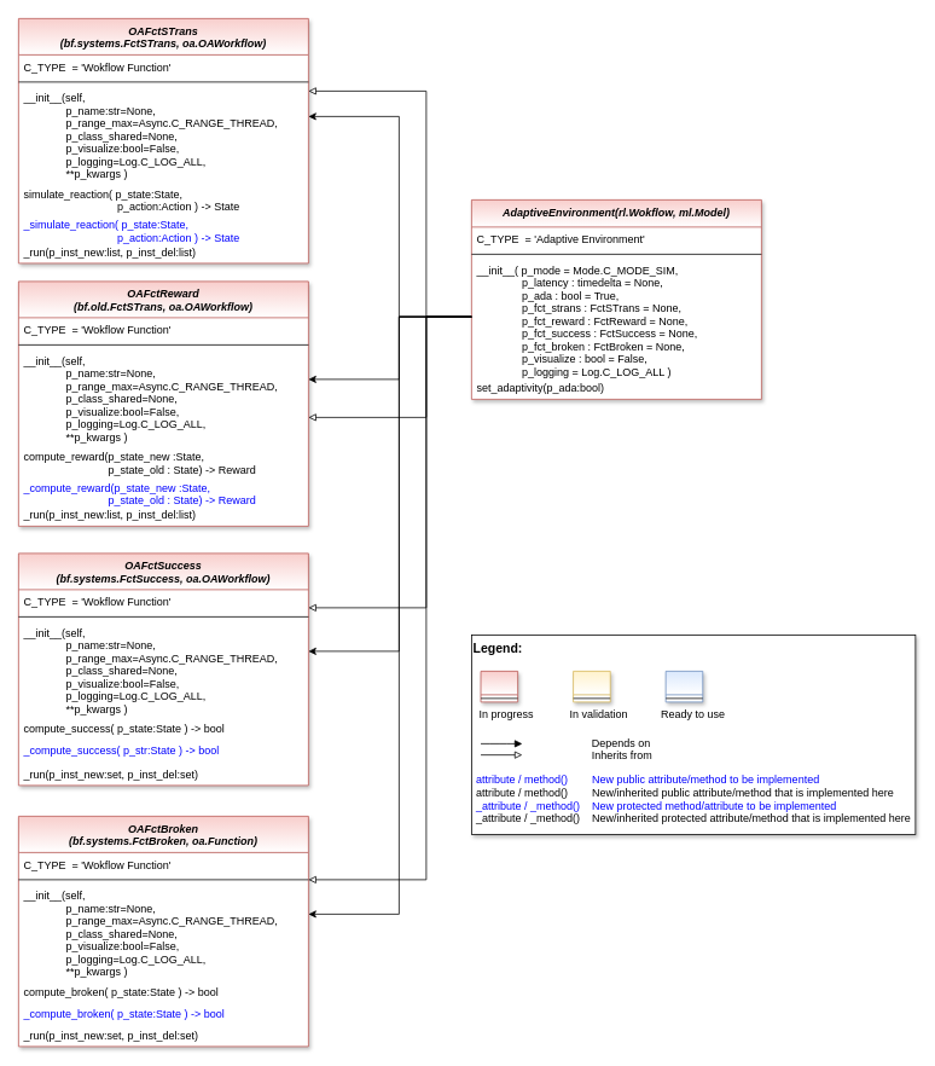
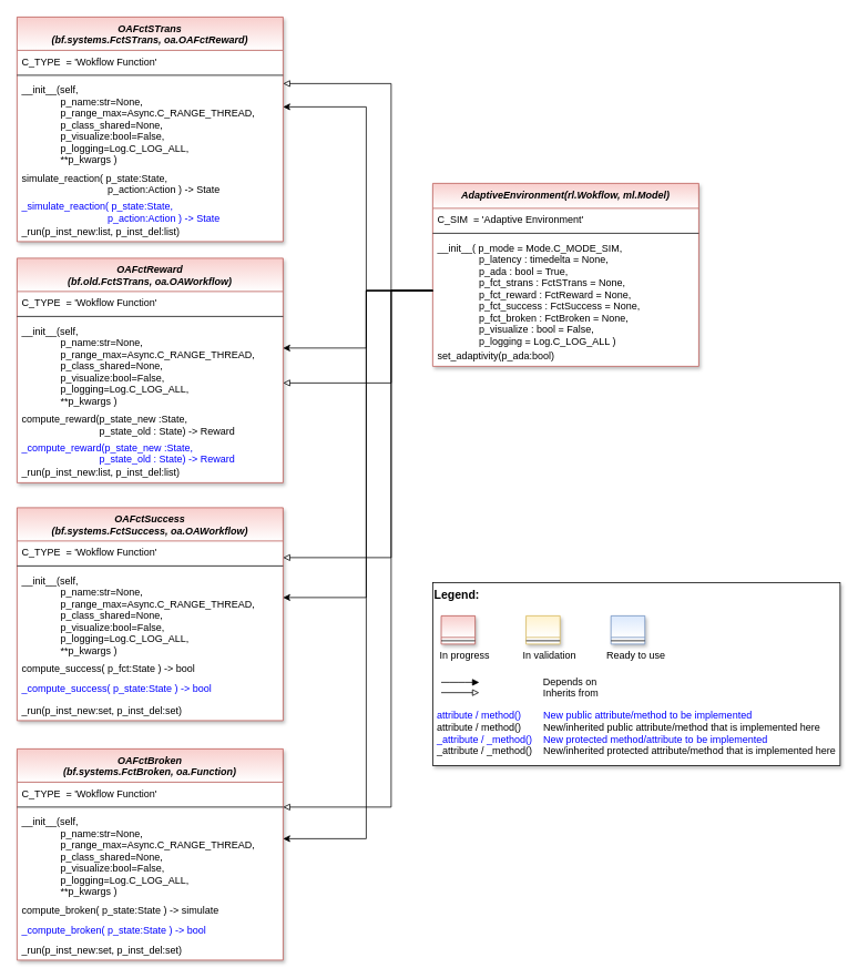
- <mxCell id="2" value="OAFctSTrans&#10;(bf.systems.FctSTrans, oa.OAWorkflow)" style="swimlane;fontStyle=3;align=center;verticalAlign=top;childLayout=stackLayout;horizontal=1;startSize=40;horizontalStack=0;resizeParent=1;resizeLast=0;collapsible=1;marginBottom=0;rounded=0;shadow=1;strokeWidth=1;fillColor=#f8cecc;strokeColor=#b85450;swimlaneFillColor=#ffffff;gradientColor=#FFFFFF;" parent="1" vertex="1"><mxGeometry x="20" y="20" width="320" height="270" as="geometry"><mxRectangle x="230" y="140" width="160" height="26" as="alternateBounds" /></mxGeometry></mxCell>
+ <mxCell id="2" value="OAFctSTrans&#10;(bf.systems.FctSTrans, oa.OAFctReward)" style="swimlane;fontStyle=3;align=center;verticalAlign=top;childLayout=stackLayout;horizontal=1;startSize=40;horizontalStack=0;resizeParent=1;resizeLast=0;collapsible=1;marginBottom=0;rounded=0;shadow=1;strokeWidth=1;fillColor=#f8cecc;strokeColor=#b85450;swimlaneFillColor=#ffffff;gradientColor=#FFFFFF;" parent="1" vertex="1"><mxGeometry x="20" y="20" width="320" height="270" as="geometry"><mxRectangle x="230" y="140" width="160" height="26" as="alternateBounds" /></mxGeometry></mxCell>
- <mxCell id="27" value="C_TYPE  = 'Adaptive Environment'" style="text;align=left;verticalAlign=top;spacingLeft=4;spacingRight=4;overflow=hidden;rotatable=0;points=[[0,0.5],[1,0.5]];portConstraint=eastwest;" parent="26" vertex="1"><mxGeometry y="30" width="320" height="26" as="geometry" /></mxCell>
+ <mxCell id="27" value="C_SIM  = 'Adaptive Environment'" style="text;align=left;verticalAlign=top;spacingLeft=4;spacingRight=4;overflow=hidden;rotatable=0;points=[[0,0.5],[1,0.5]];portConstraint=eastwest;" parent="26" vertex="1"><mxGeometry y="30" width="320" height="26" as="geometry" /></mxCell>
- <mxCell id="35" value="compute_success( p_state:State ) -&gt; bool" style="text;align=left;verticalAlign=top;spacingLeft=4;spacingRight=4;overflow=hidden;rotatable=0;points=[[0,0.5],[1,0.5]];portConstraint=eastwest;" parent="31" vertex="1"><mxGeometry y="180" width="320" height="24" as="geometry" /></mxCell>
+ <mxCell id="35" value="compute_success( p_fct:State ) -&gt; bool" style="text;align=left;verticalAlign=top;spacingLeft=4;spacingRight=4;overflow=hidden;rotatable=0;points=[[0,0.5],[1,0.5]];portConstraint=eastwest;" parent="31" vertex="1"><mxGeometry y="180" width="320" height="24" as="geometry" /></mxCell>
- <mxCell id="36" value="_compute_success( p_str:State ) -&gt; bool" style="text;align=left;verticalAlign=top;spacingLeft=4;spacingRight=4;overflow=hidden;rotatable=0;points=[[0,0.5],[1,0.5]];portConstraint=eastwest;fontColor=#0000FF;" parent="31" vertex="1"><mxGeometry y="204" width="320" height="26" as="geometry" /></mxCell>
+ <mxCell id="36" value="_compute_success( p_state:State ) -&gt; bool" style="text;align=left;verticalAlign=top;spacingLeft=4;spacingRight=4;overflow=hidden;rotatable=0;points=[[0,0.5],[1,0.5]];portConstraint=eastwest;fontColor=#0000FF;" parent="31" vertex="1"><mxGeometry y="204" width="320" height="26" as="geometry" /></mxCell>
- <mxCell id="42" value="compute_broken( p_state:State ) -&gt; bool" style="text;align=left;verticalAlign=top;spacingLeft=4;spacingRight=4;overflow=hidden;rotatable=0;points=[[0,0.5],[1,0.5]];portConstraint=eastwest;" parent="38" vertex="1"><mxGeometry y="180" width="320" height="24" as="geometry" /></mxCell>
+ <mxCell id="42" value="compute_broken( p_state:State ) -&gt; simulate" style="text;align=left;verticalAlign=top;spacingLeft=4;spacingRight=4;overflow=hidden;rotatable=0;points=[[0,0.5],[1,0.5]];portConstraint=eastwest;" parent="38" vertex="1"><mxGeometry y="180" width="320" height="24" as="geometry" /></mxCell>
